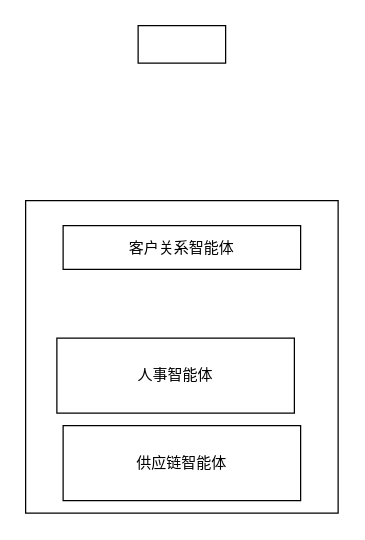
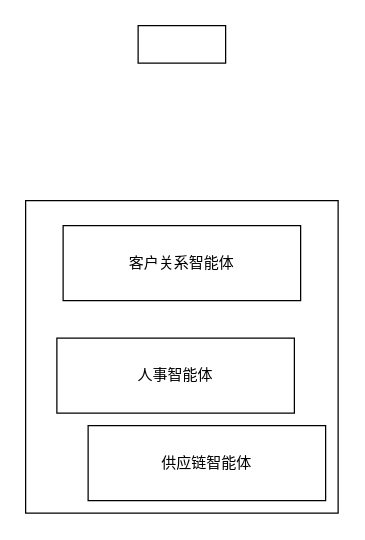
- <mxCell id="3" value="客户关系智能体" style="rounded=0;whiteSpace=wrap;html=1;" vertex="1" parent="1"><mxGeometry x="50" y="180" width="190" height="35" as="geometry" /></mxCell>
+ <mxCell id="3" value="客户关系智能体" style="rounded=0;whiteSpace=wrap;html=1;" vertex="1" parent="1"><mxGeometry x="50" y="180" width="190" height="60" as="geometry" /></mxCell>
- <mxCell id="5" value="供应链智能体" style="rounded=0;whiteSpace=wrap;html=1;align=center;" vertex="1" parent="1"><mxGeometry x="50" y="340" width="190" height="60" as="geometry" /></mxCell>
+ <mxCell id="5" value="供应链智能体" style="rounded=0;whiteSpace=wrap;html=1;align=center;" vertex="1" parent="1"><mxGeometry x="70" y="340" width="190" height="60" as="geometry" /></mxCell>
